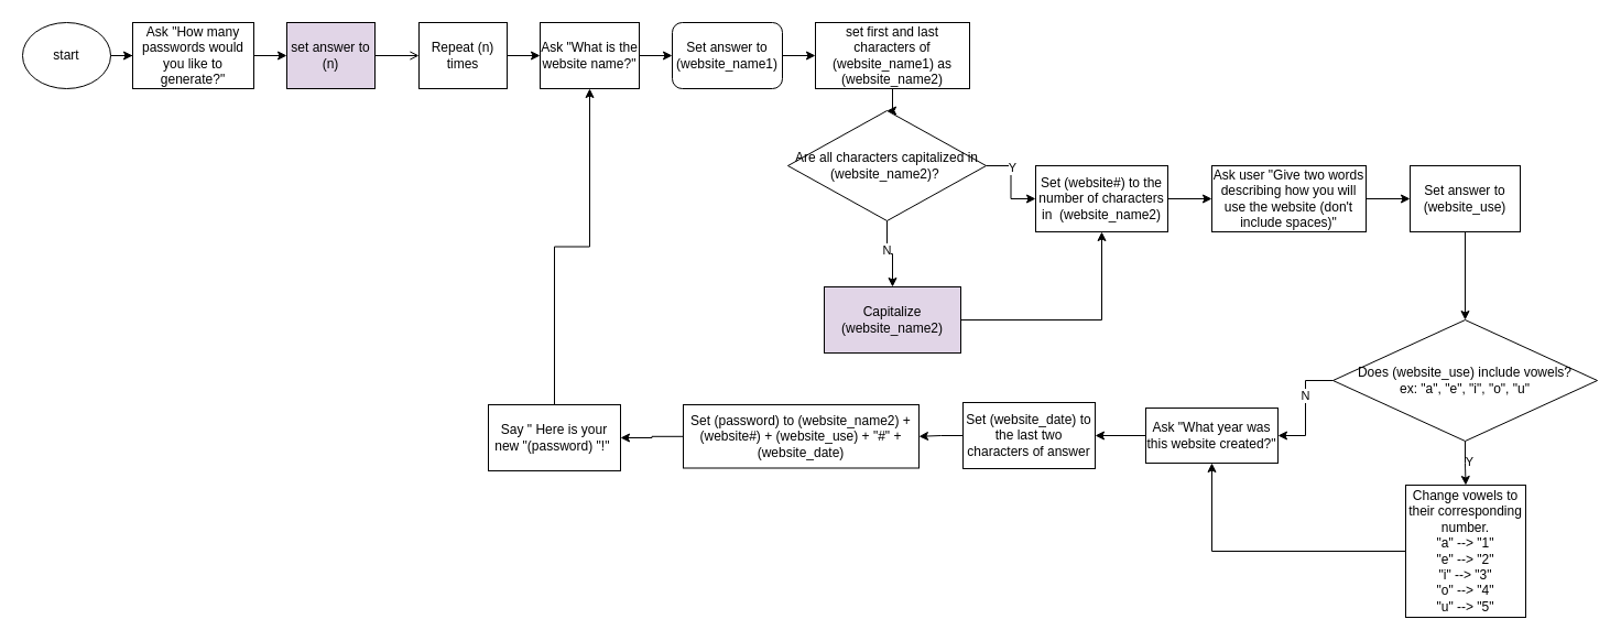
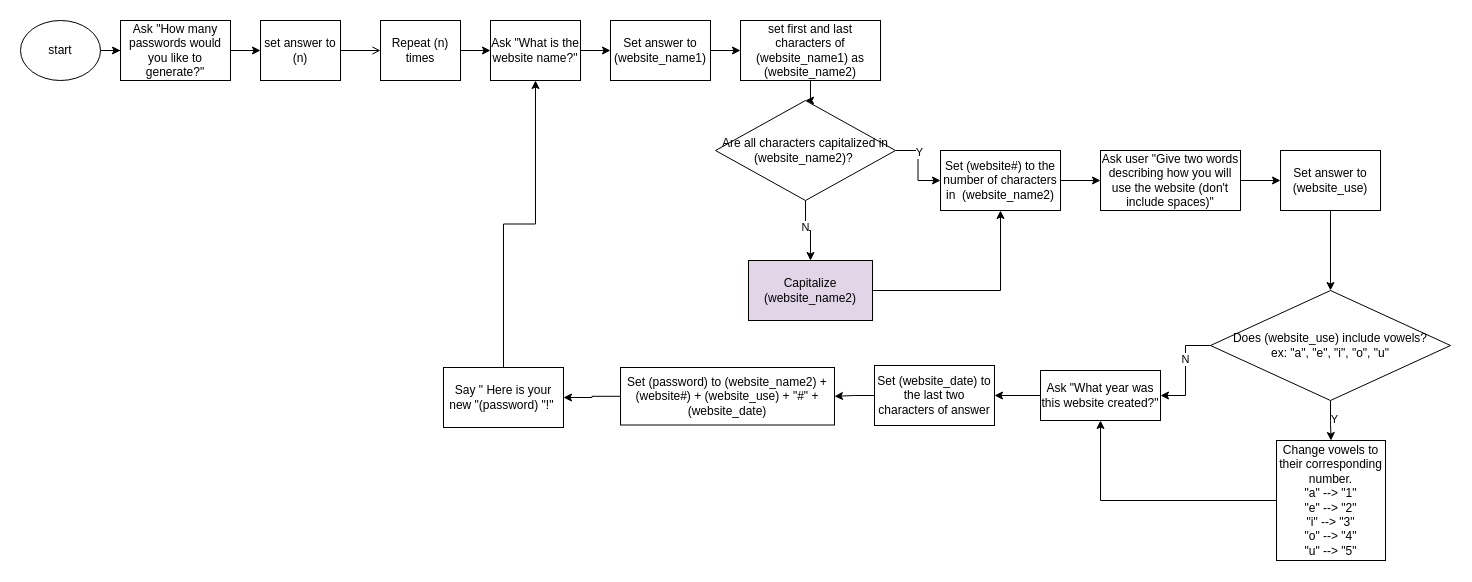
- <mxCell id="43" value="set answer to (n)" style="rounded=0;whiteSpace=wrap;html=1;fillColor=#e1d5e7;" vertex="1" parent="1"><mxGeometry x="260" y="20" width="80" height="60" as="geometry" /></mxCell>
+ <mxCell id="43" value="set answer to (n)" style="rounded=0;whiteSpace=wrap;html=1;" vertex="1" parent="1"><mxGeometry x="260" y="20" width="80" height="60" as="geometry" /></mxCell>
- <mxCell id="13" value="Set answer to (website_name1)" style="whiteSpace=wrap;html=1;rounded=1;" vertex="1" parent="1"><mxGeometry x="610" y="20" width="100" height="60" as="geometry" /></mxCell>
+ <mxCell id="13" value="Set answer to (website_name1)" style="whiteSpace=wrap;html=1;" vertex="1" parent="1"><mxGeometry x="610" y="20" width="100" height="60" as="geometry" /></mxCell>
